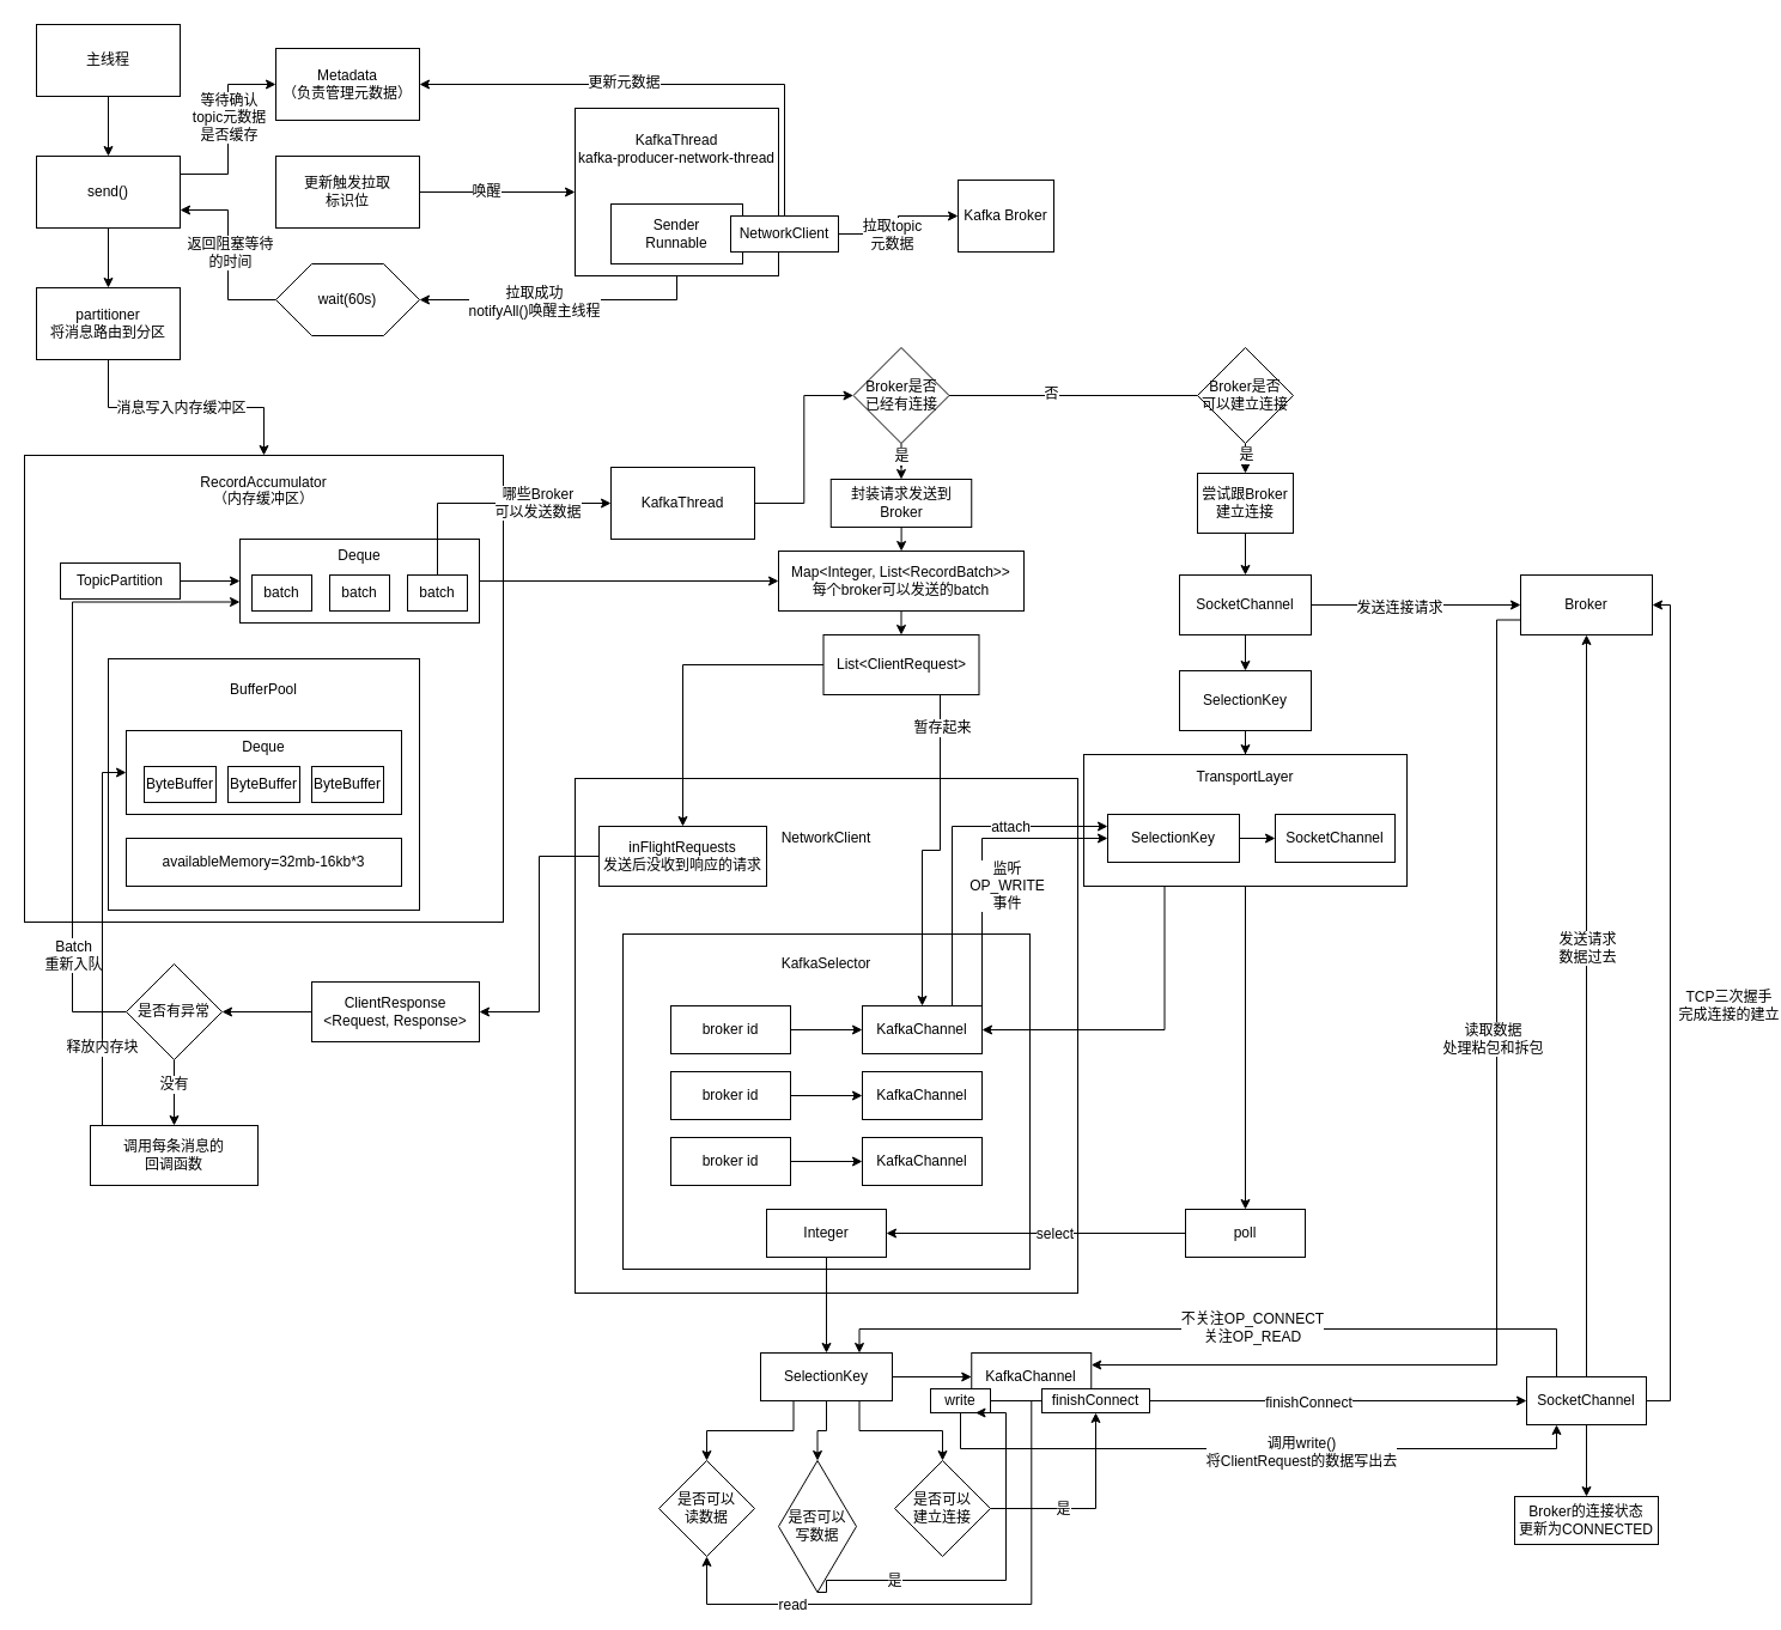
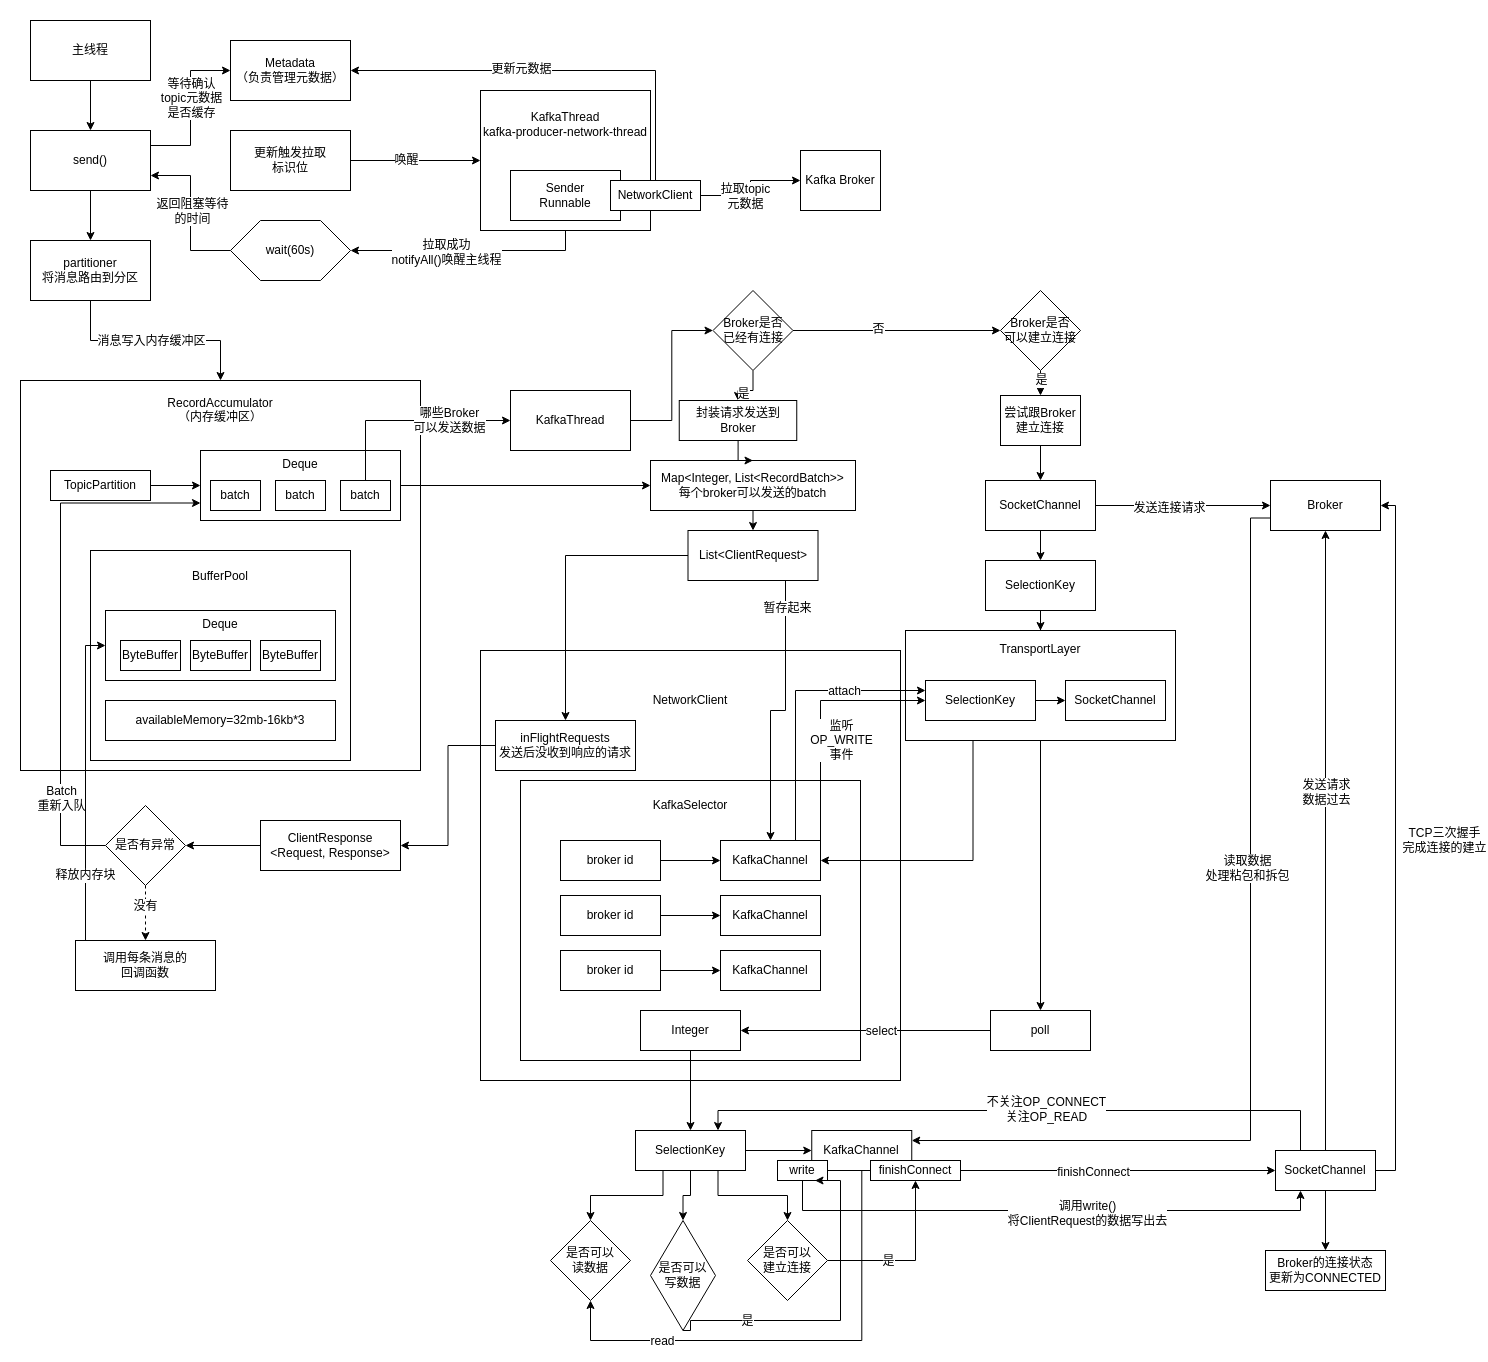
- <mxCell id="50" style="edgeStyle=orthogonalEdgeStyle;rounded=0;orthogonalLoop=1;jettySize=auto;html=1;entryX=0;entryY=0.5;entryDx=0;entryDy=0;endArrow=none;" parent="1" source="52" target="57" edge="1"><mxGeometry relative="1" as="geometry" /></mxCell>
+ <mxCell id="50" style="edgeStyle=orthogonalEdgeStyle;rounded=0;orthogonalLoop=1;jettySize=auto;html=1;entryX=0;entryY=0.5;entryDx=0;entryDy=0;" parent="1" source="52" target="57" edge="1"><mxGeometry relative="1" as="geometry" /></mxCell>
- <mxCell id="54" value="封装请求发送到Broker" style="rounded=0;whiteSpace=wrap;html=1;" parent="1" vertex="1"><mxGeometry x="693.75" y="400" width="117.5" height="40" as="geometry" /></mxCell>
+ <mxCell id="54" value="封装请求发送到Broker" style="rounded=0;whiteSpace=wrap;html=1;" parent="1" vertex="1"><mxGeometry x="678.75" y="400" width="117.5" height="40" as="geometry" /></mxCell>
- <mxCell id="63" value="inFlightRequests&lt;br&gt;发送后没收到响应的请求" style="rounded=0;whiteSpace=wrap;html=1;" parent="1" vertex="1"><mxGeometry x="500" y="690" width="140" height="50" as="geometry" /></mxCell>
+ <mxCell id="63" value="inFlightRequests&lt;br&gt;发送后没收到响应的请求" style="rounded=0;whiteSpace=wrap;html=1;" parent="1" vertex="1"><mxGeometry x="495" y="720" width="140" height="50" as="geometry" /></mxCell>
- <mxCell id="66" style="edgeStyle=orthogonalEdgeStyle;rounded=0;orthogonalLoop=1;jettySize=auto;html=1;entryX=0.5;entryY=0;entryDx=0;entryDy=0;" parent="1" source="70" target="73" edge="1"><mxGeometry relative="1" as="geometry" /></mxCell>
+ <mxCell id="66" style="edgeStyle=orthogonalEdgeStyle;rounded=0;orthogonalLoop=1;jettySize=auto;html=1;entryX=0.5;entryY=0;entryDx=0;entryDy=0;dashed=1;" parent="1" source="70" target="73" edge="1"><mxGeometry relative="1" as="geometry" /></mxCell>
